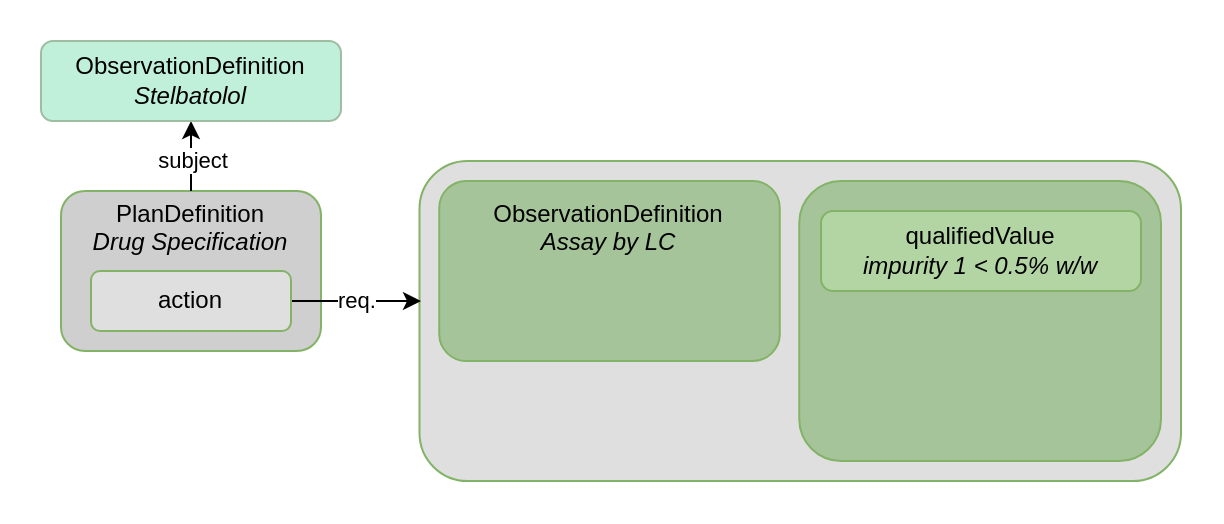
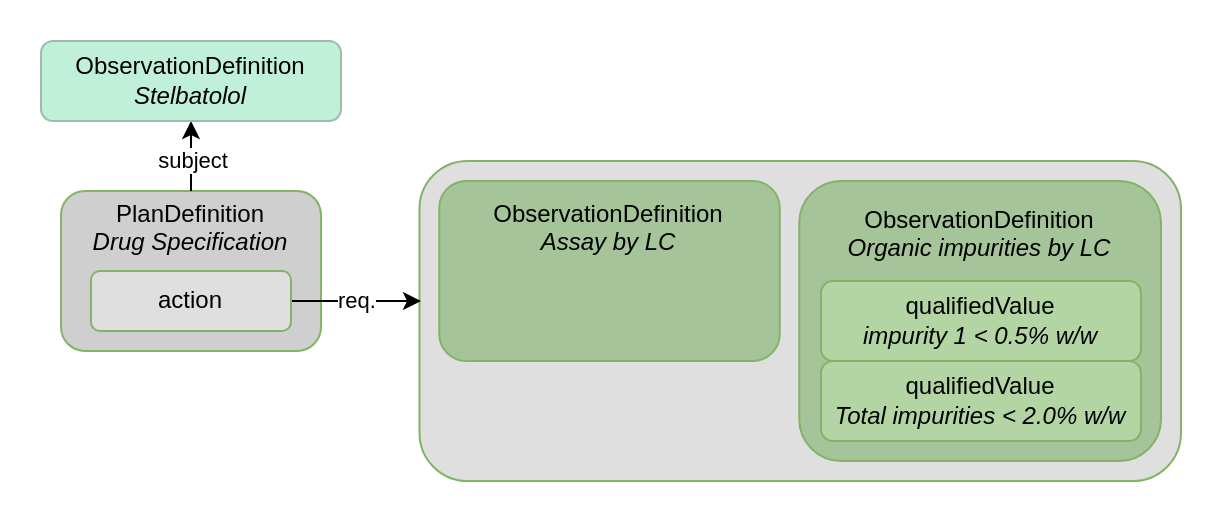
- <mxCell id="11" value="&lt;div&gt;qualifiedValue&lt;/div&gt;&lt;div&gt;&lt;i&gt;impurity 1 &amp;lt; 0.5% w/w&lt;/i&gt;&lt;/div&gt;" style="rounded=1;whiteSpace=wrap;html=1;fontSize=12;glass=0;strokeWidth=1;shadow=0;fillColor=#b3d5a4;strokeColor=#82b366;" parent="1" vertex="1"><mxGeometry x="410.01" y="105" width="159.99" height="40" as="geometry" /></mxCell>
+ <mxCell id="11" value="&lt;div&gt;qualifiedValue&lt;/div&gt;&lt;div&gt;&lt;i&gt;impurity 1 &amp;lt; 0.5% w/w&lt;/i&gt;&lt;/div&gt;" style="rounded=1;whiteSpace=wrap;html=1;fontSize=12;glass=0;strokeWidth=1;shadow=0;fillColor=#b3d5a4;strokeColor=#82b366;" parent="1" vertex="1"><mxGeometry x="410.01" y="140" width="159.99" height="40" as="geometry" /></mxCell>
+ <mxCell id="12" value="&lt;div&gt;qualifiedValue&lt;br&gt;&lt;i&gt;&lt;span style=&quot;background-color: initial;&quot;&gt;Total impurities&amp;nbsp;&lt;/span&gt;&lt;span style=&quot;background-color: initial;&quot;&gt;&amp;lt; 2.0% w/w&lt;/span&gt;&lt;/i&gt;&lt;/div&gt;" style="rounded=1;whiteSpace=wrap;html=1;fontSize=12;glass=0;strokeWidth=1;shadow=0;fillColor=#b3d5a4;strokeColor=#82b366;" parent="1" vertex="1"><mxGeometry x="410.01" y="180" width="159.99" height="40" as="geometry" /></mxCell>
